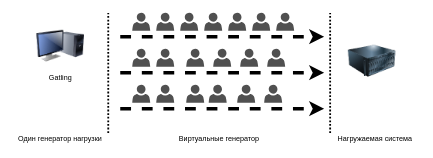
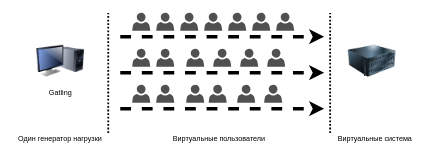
- <mxCell id="2" value="Gatling&lt;br&gt;" style="image;html=1;labelBackgroundColor=#ffffff;image=img/lib/clip_art/computers/Monitor_Tower_128x128.png" vertex="1" parent="1"><mxGeometry x="60" y="36" width="80" height="80" as="geometry" /></mxCell>
+ <mxCell id="2" value="Gatling&lt;br&gt;" style="image;html=1;labelBackgroundColor=#ffffff;image=img/lib/clip_art/computers/Monitor_Tower_128x128.png" vertex="1" parent="1"><mxGeometry x="60" y="61" width="80" height="80" as="geometry" /></mxCell>
- <mxCell id="28" value="Виртуальные генератор" style="text;html=1;strokeColor=none;fillColor=none;align=center;verticalAlign=middle;whiteSpace=wrap;rounded=0;" vertex="1" parent="1"><mxGeometry x="180" y="221" width="370" height="20" as="geometry" /></mxCell>
+ <mxCell id="28" value="Виртуальные пользователи" style="text;html=1;strokeColor=none;fillColor=none;align=center;verticalAlign=middle;whiteSpace=wrap;rounded=0;" vertex="1" parent="1"><mxGeometry x="180" y="221" width="370" height="20" as="geometry" /></mxCell>
- <mxCell id="30" value="&lt;span style=&quot;white-space: nowrap ; background-color: rgb(255 , 255 , 255)&quot;&gt;Нагружаемая система&lt;/span&gt;" style="text;html=1;strokeColor=none;fillColor=none;align=center;verticalAlign=middle;whiteSpace=wrap;rounded=0;" vertex="1" parent="1"><mxGeometry x="550" y="221" width="150" height="20" as="geometry" /></mxCell>
+ <mxCell id="30" value="&lt;span style=&quot;white-space: nowrap ; background-color: rgb(255 , 255 , 255)&quot;&gt;Виртуальные система&lt;/span&gt;" style="text;html=1;strokeColor=none;fillColor=none;align=center;verticalAlign=middle;whiteSpace=wrap;rounded=0;" vertex="1" parent="1"><mxGeometry x="550" y="221" width="150" height="20" as="geometry" /></mxCell>
